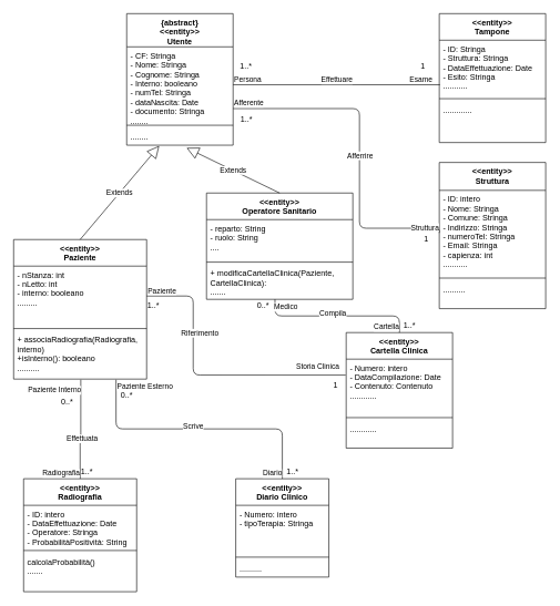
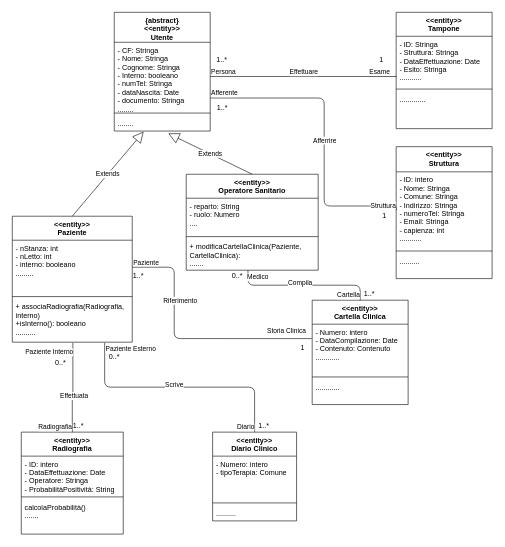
- <mxCell id="11" value="- reparto: String&#10;- ruolo: String&#10;...." style="text;strokeColor=none;fillColor=none;align=left;verticalAlign=top;spacingLeft=4;spacingRight=4;overflow=hidden;rotatable=0;points=[[0,0.5],[1,0.5]];portConstraint=eastwest;" parent="10" vertex="1"><mxGeometry y="40" width="220" height="60" as="geometry" /></mxCell>
+ <mxCell id="11" value="- reparto: String&#10;- ruolo: Numero&#10;...." style="text;strokeColor=none;fillColor=none;align=left;verticalAlign=top;spacingLeft=4;spacingRight=4;overflow=hidden;rotatable=0;points=[[0,0.5],[1,0.5]];portConstraint=eastwest;" parent="10" vertex="1"><mxGeometry y="40" width="220" height="60" as="geometry" /></mxCell>
- <mxCell id="23" value="- Numero: intero&#10;- tipoTerapia: Stringa" style="text;strokeColor=none;fillColor=none;align=left;verticalAlign=top;spacingLeft=4;spacingRight=4;overflow=hidden;rotatable=0;points=[[0,0.5],[1,0.5]];portConstraint=eastwest;" parent="22" vertex="1"><mxGeometry y="40" width="140" height="74" as="geometry" /></mxCell>
+ <mxCell id="23" value="- Numero: intero&#10;- tipoTerapia: Comune" style="text;strokeColor=none;fillColor=none;align=left;verticalAlign=top;spacingLeft=4;spacingRight=4;overflow=hidden;rotatable=0;points=[[0,0.5],[1,0.5]];portConstraint=eastwest;" parent="22" vertex="1"><mxGeometry y="40" width="140" height="74" as="geometry" /></mxCell>
